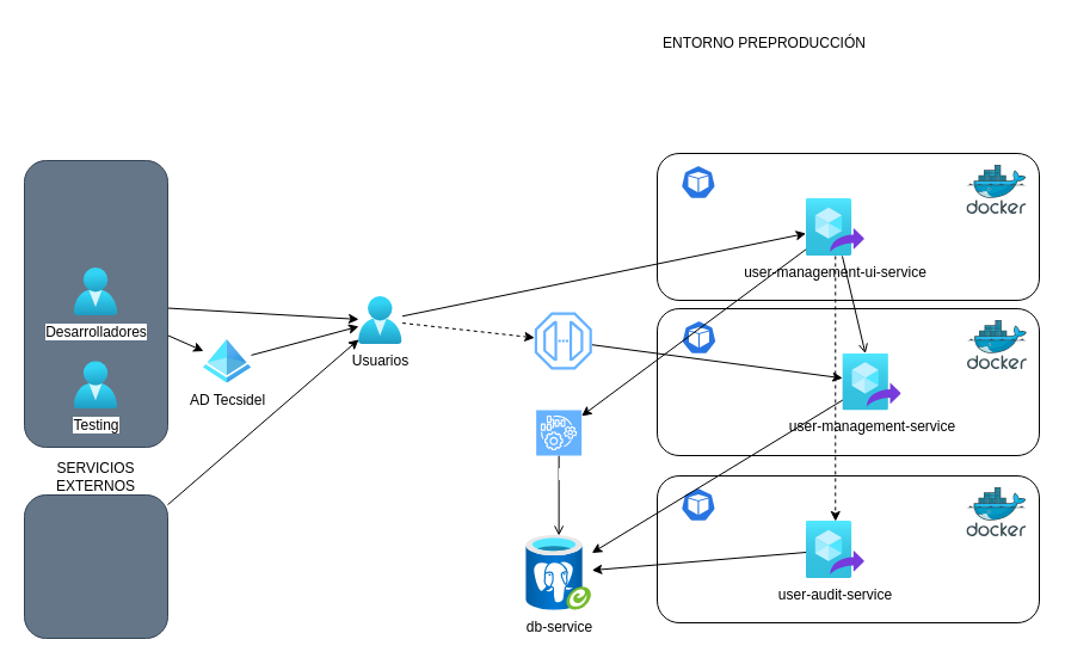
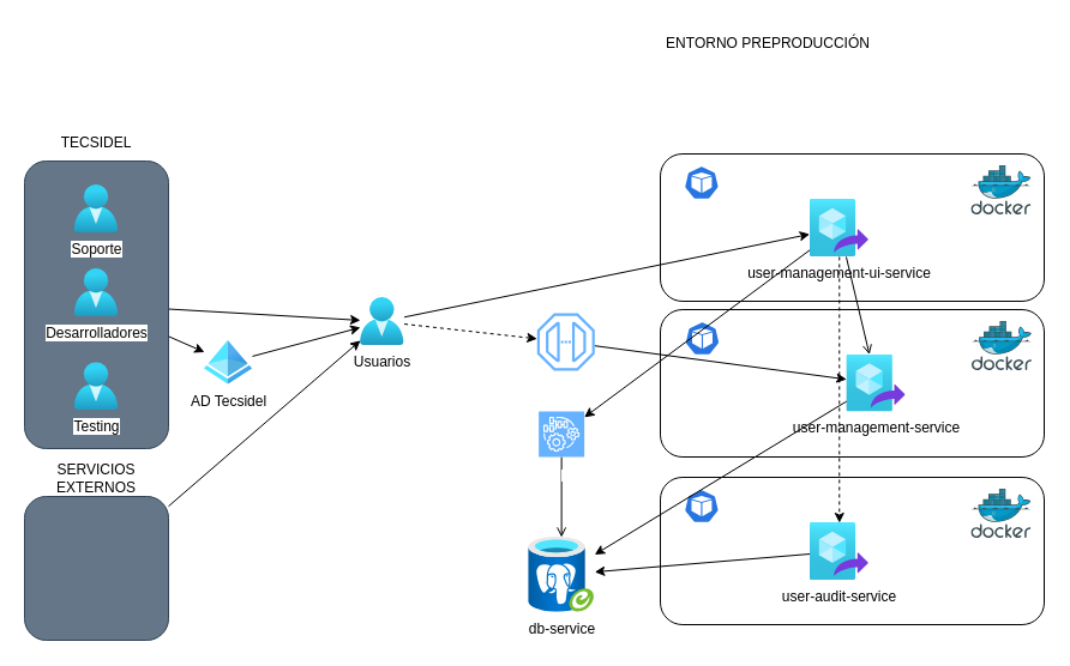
+ <mxCell id="22" value="TECSIDEL" style="text;html=1;strokeColor=none;fillColor=none;align=center;verticalAlign=middle;whiteSpace=wrap;rounded=0;" parent="17" vertex="1"><mxGeometry x="30" width="60" height="30" as="geometry" /></mxCell>
+ <mxCell id="19" value="Soporte" style="aspect=fixed;html=1;points=[];align=center;image;fontSize=12;image=img/lib/azure2/identity/Users.svg;" parent="17" vertex="1"><mxGeometry x="41.71" y="50" width="36.57" height="40" as="geometry" /></mxCell>
